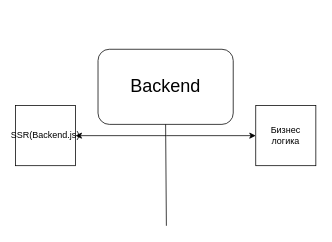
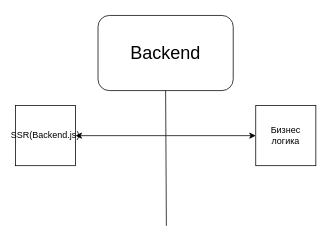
- <mxCell id="2" value="&lt;font style=&quot;font-size: 24px;&quot;&gt;Backend&lt;/font&gt;" style="rounded=1;whiteSpace=wrap;html=1;" vertex="1" parent="1"><mxGeometry x="130" y="65" width="180" height="100" as="geometry" /></mxCell>
+ <mxCell id="2" value="&lt;font style=&quot;font-size: 24px;&quot;&gt;Backend&lt;/font&gt;" style="rounded=1;whiteSpace=wrap;html=1;" vertex="1" parent="1"><mxGeometry x="130" y="20" width="180" height="100" as="geometry" /></mxCell>
